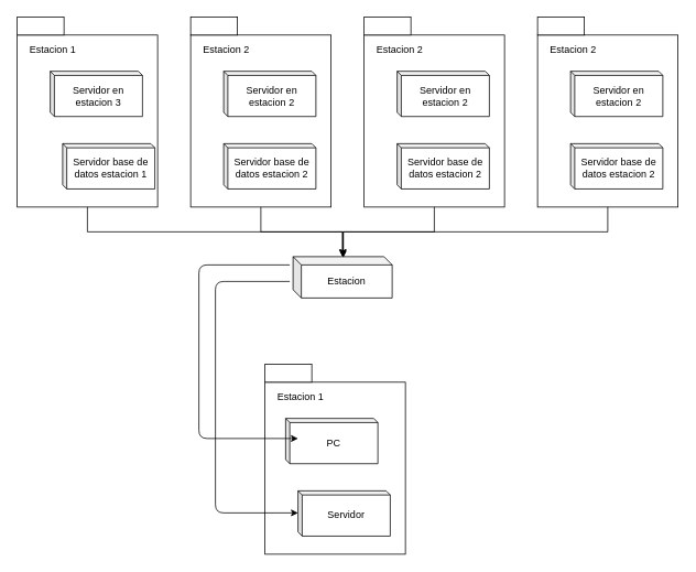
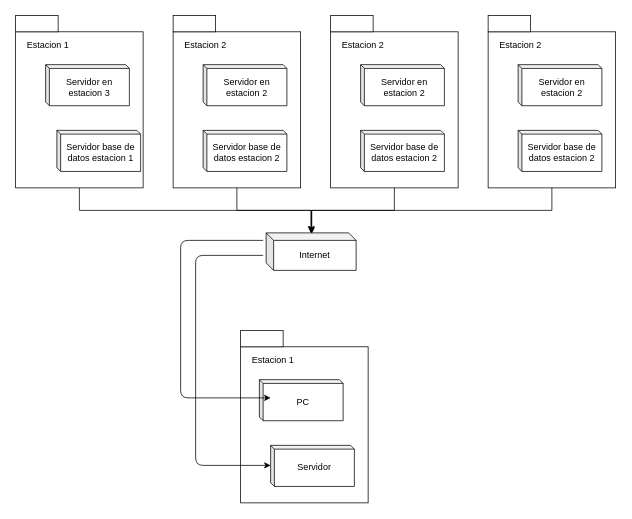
- <mxCell id="22" value="Estacion" style="shape=cube;whiteSpace=wrap;html=1;boundedLbl=1;backgroundOutline=1;darkOpacity=0.05;darkOpacity2=0.1;align=center;size=10;" vertex="1" parent="1"><mxGeometry x="354" y="310" width="120" height="50" as="geometry" /></mxCell>
+ <mxCell id="22" value="Internet" style="shape=cube;whiteSpace=wrap;html=1;boundedLbl=1;backgroundOutline=1;darkOpacity=0.05;darkOpacity2=0.1;align=center;size=10;" vertex="1" parent="1"><mxGeometry x="354" y="310" width="120" height="50" as="geometry" /></mxCell>
